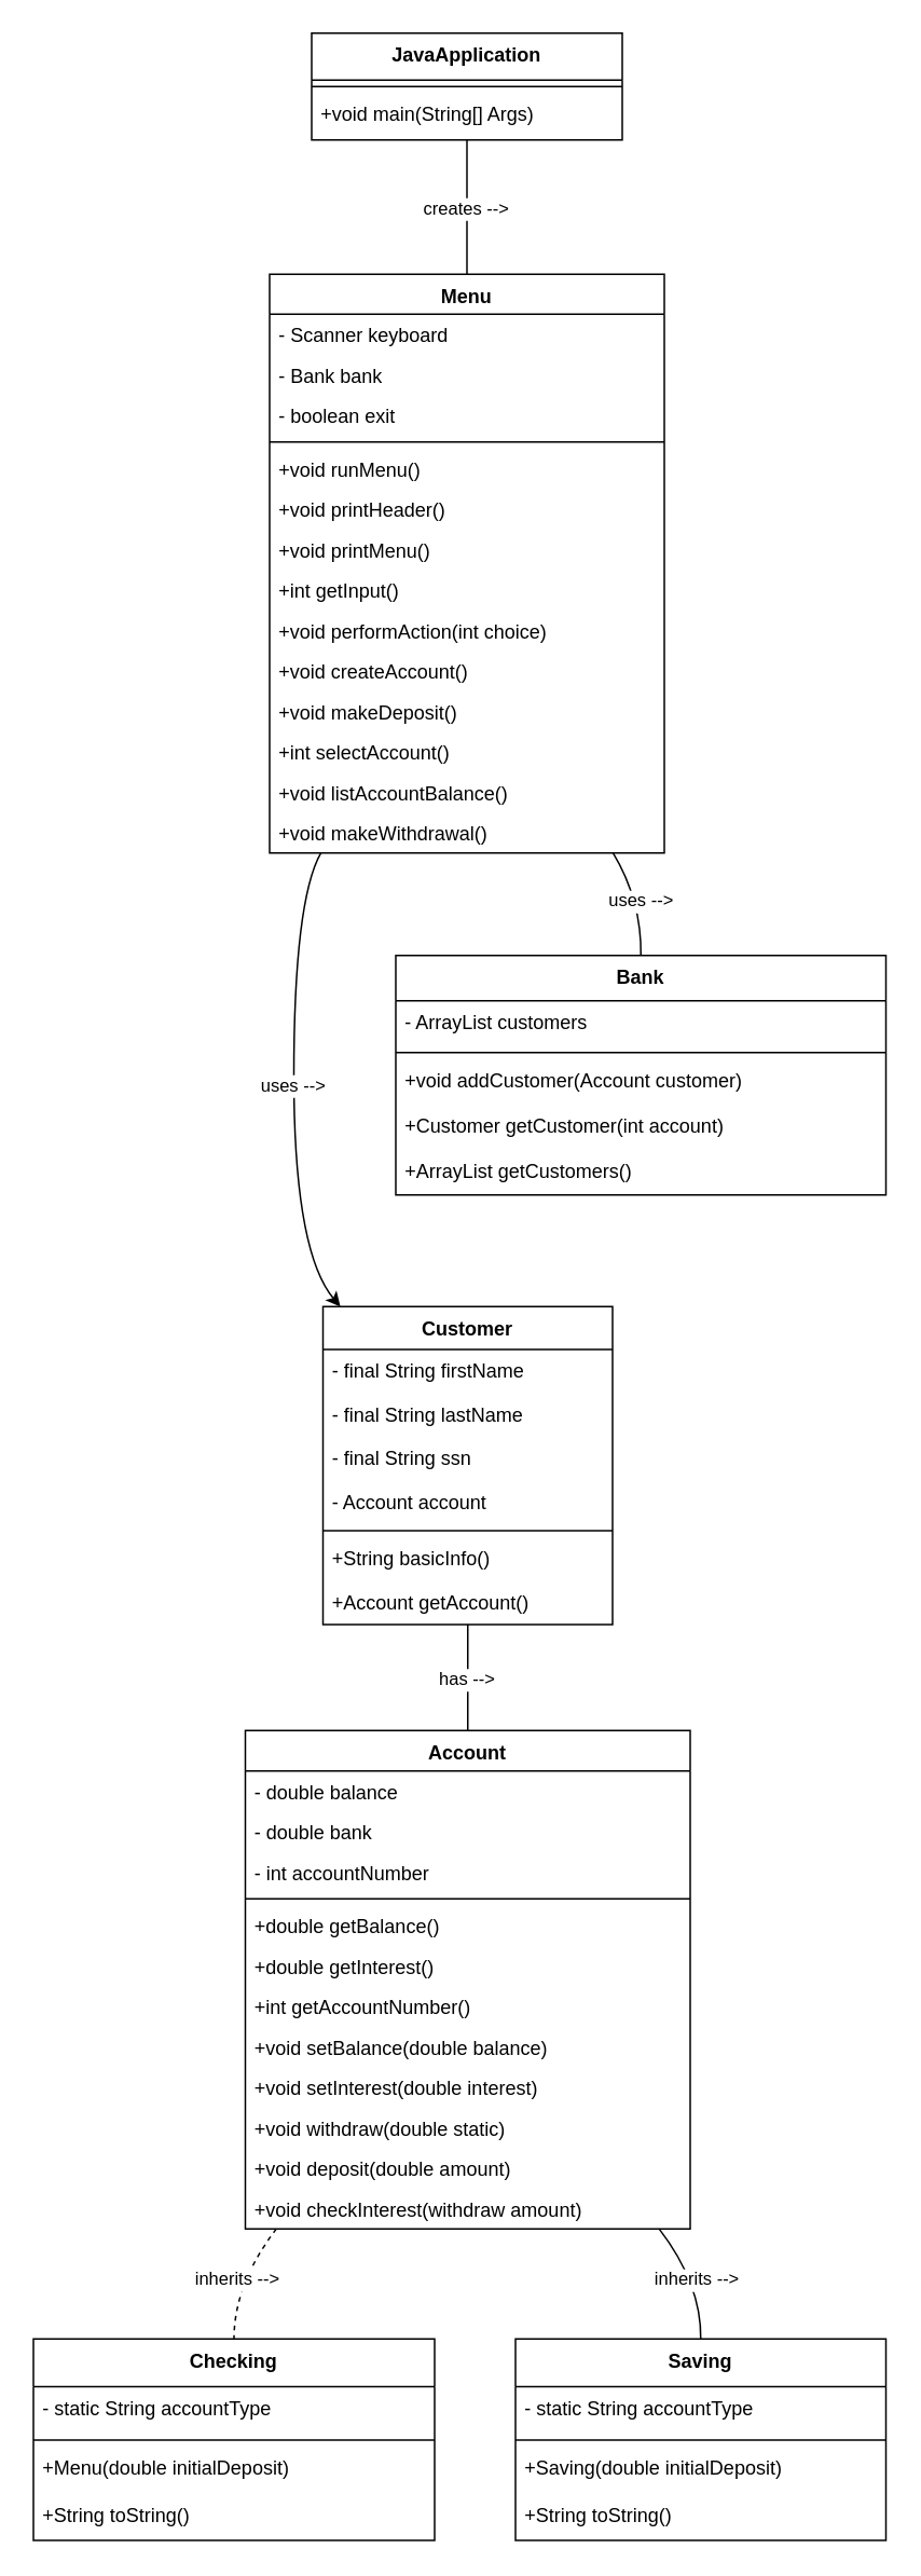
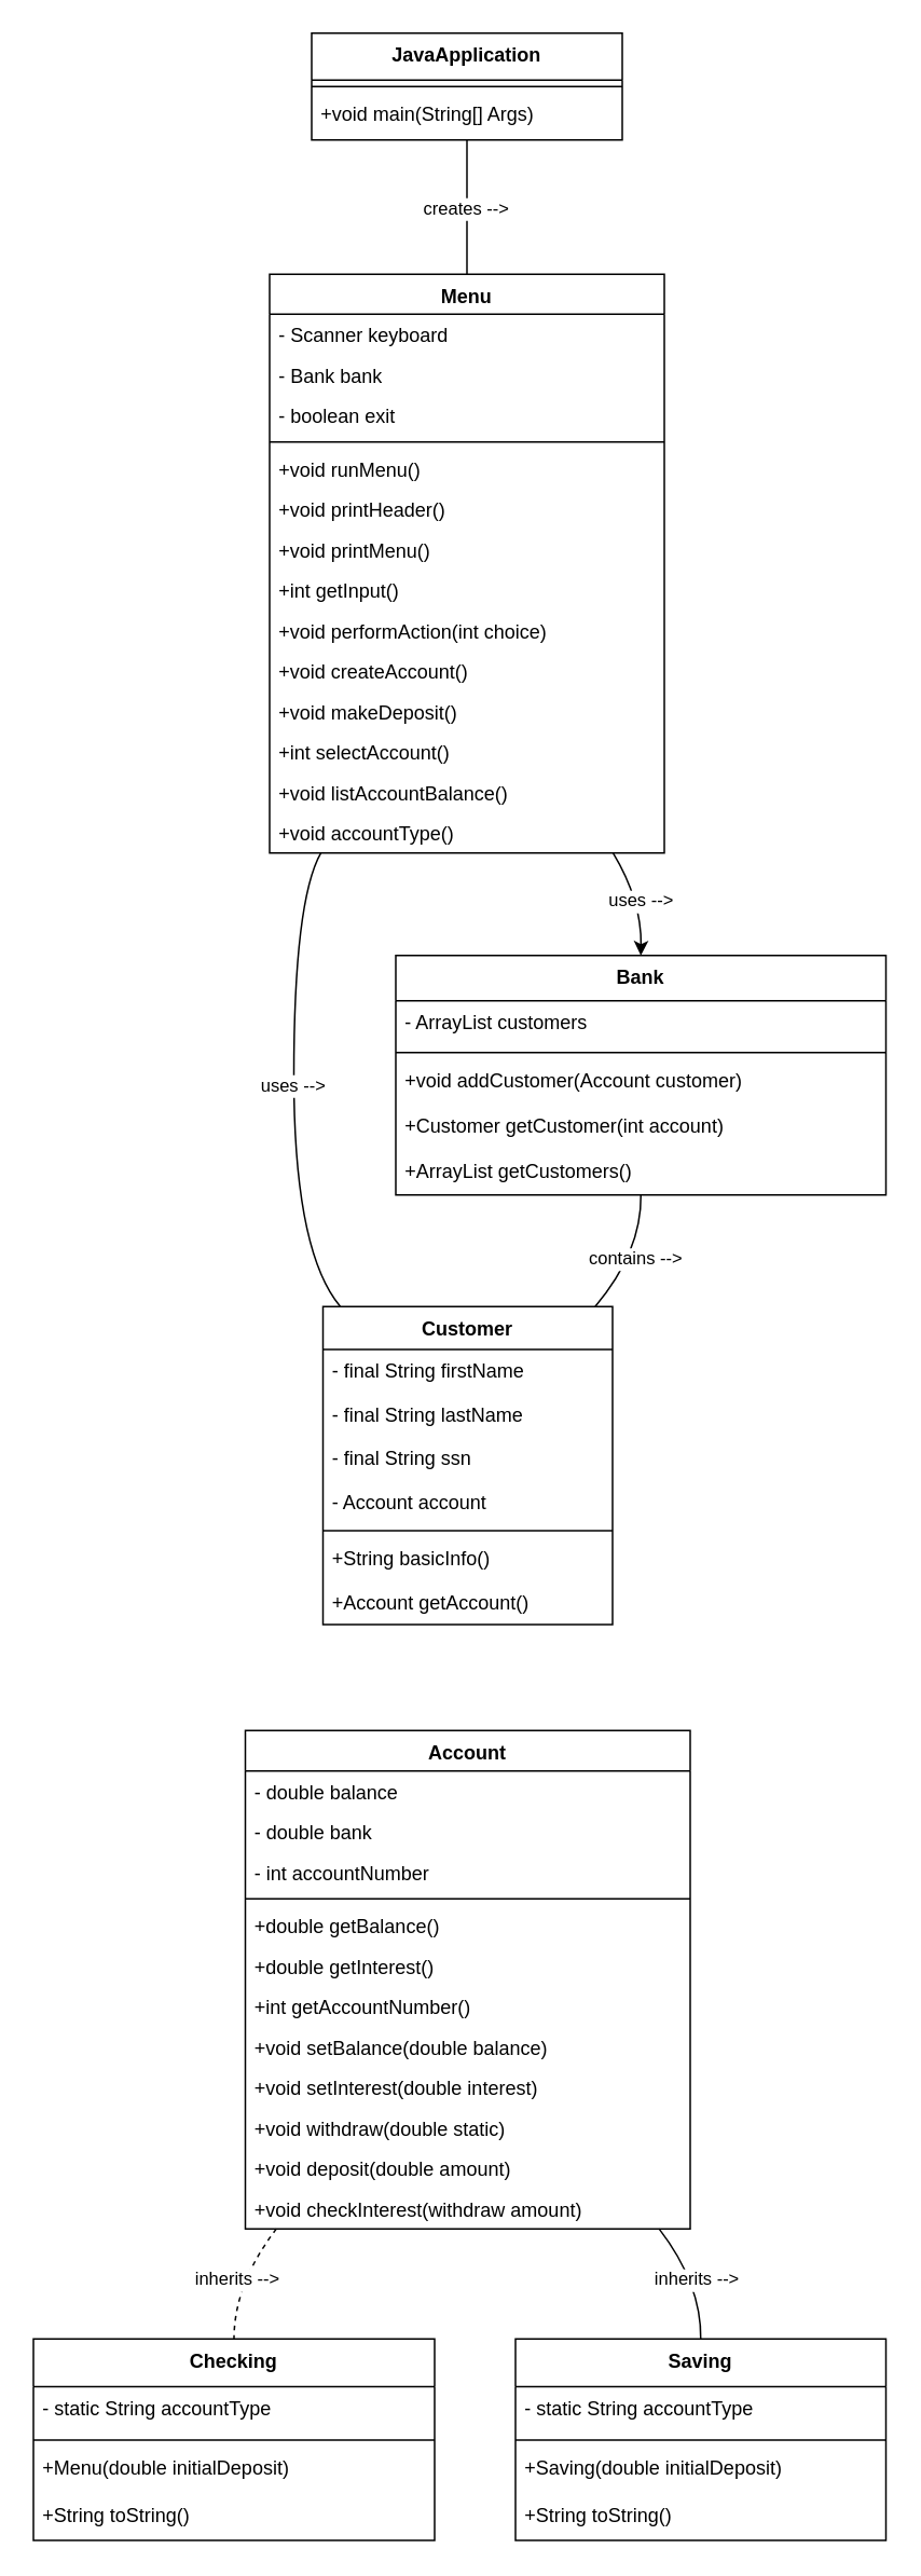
- <mxCell id="16" value="+void makeWithdrawal()" style="text;strokeColor=none;fillColor=none;align=left;verticalAlign=top;spacingLeft=4;spacingRight=4;overflow=hidden;rotatable=0;points=[[0,0.5],[1,0.5]];portConstraint=eastwest;" vertex="1" parent="2"><mxGeometry y="332.595" width="244" height="25" as="geometry" /></mxCell>
+ <mxCell id="16" value="+void accountType()" style="text;strokeColor=none;fillColor=none;align=left;verticalAlign=top;spacingLeft=4;spacingRight=4;overflow=hidden;rotatable=0;points=[[0,0.5],[1,0.5]];portConstraint=eastwest;" vertex="1" parent="2"><mxGeometry y="332.595" width="244" height="25" as="geometry" /></mxCell>
- <mxCell id="57" value="uses --&gt;" style="curved=1;startArrow=none;endArrow=none;exitX=0.87;exitY=1;entryX=0.5;entryY=0;rounded=0;" edge="1" parent="1" source="2" target="17"><mxGeometry relative="1" as="geometry"><Array as="points"><mxPoint x="396" y="556" /></Array></mxGeometry></mxCell>
+ <mxCell id="57" value="uses --&gt;" style="curved=1;startArrow=none;endArrow=classic;exitX=0.87;exitY=1;entryX=0.5;entryY=0;rounded=0;" edge="1" parent="1" source="2" target="17"><mxGeometry relative="1" as="geometry"><Array as="points"><mxPoint x="396" y="556" /></Array></mxGeometry></mxCell>
- <mxCell id="58" value="uses --&gt;" style="curved=1;startArrow=none;endArrow=classic;exitX=0.13;exitY=1;entryX=0.06;entryY=0;rounded=0;" edge="1" parent="1" source="2" target="23"><mxGeometry relative="1" as="geometry"><Array as="points"><mxPoint x="181" y="556" /><mxPoint x="181" y="773" /></Array></mxGeometry></mxCell>
+ <mxCell id="58" value="uses --&gt;" style="curved=1;startArrow=none;endArrow=none;exitX=0.13;exitY=1;entryX=0.06;entryY=0;rounded=0;" edge="1" parent="1" source="2" target="23"><mxGeometry relative="1" as="geometry"><Array as="points"><mxPoint x="181" y="556" /><mxPoint x="181" y="773" /></Array></mxGeometry></mxCell>
+ <mxCell id="59" value="contains --&gt;" style="curved=1;startArrow=none;endArrow=none;exitX=0.5;exitY=1;entryX=0.94;entryY=0;rounded=0;" edge="1" parent="1" source="17" target="23"><mxGeometry relative="1" as="geometry"><Array as="points"><mxPoint x="396" y="773" /></Array></mxGeometry></mxCell>
- <mxCell id="60" value="has --&gt;" style="curved=1;startArrow=none;endArrow=none;exitX=0.5;exitY=1;entryX=0.5;entryY=0;rounded=0;" edge="1" parent="1" source="23" target="31"><mxGeometry relative="1" as="geometry"><Array as="points" /></mxGeometry></mxCell>
